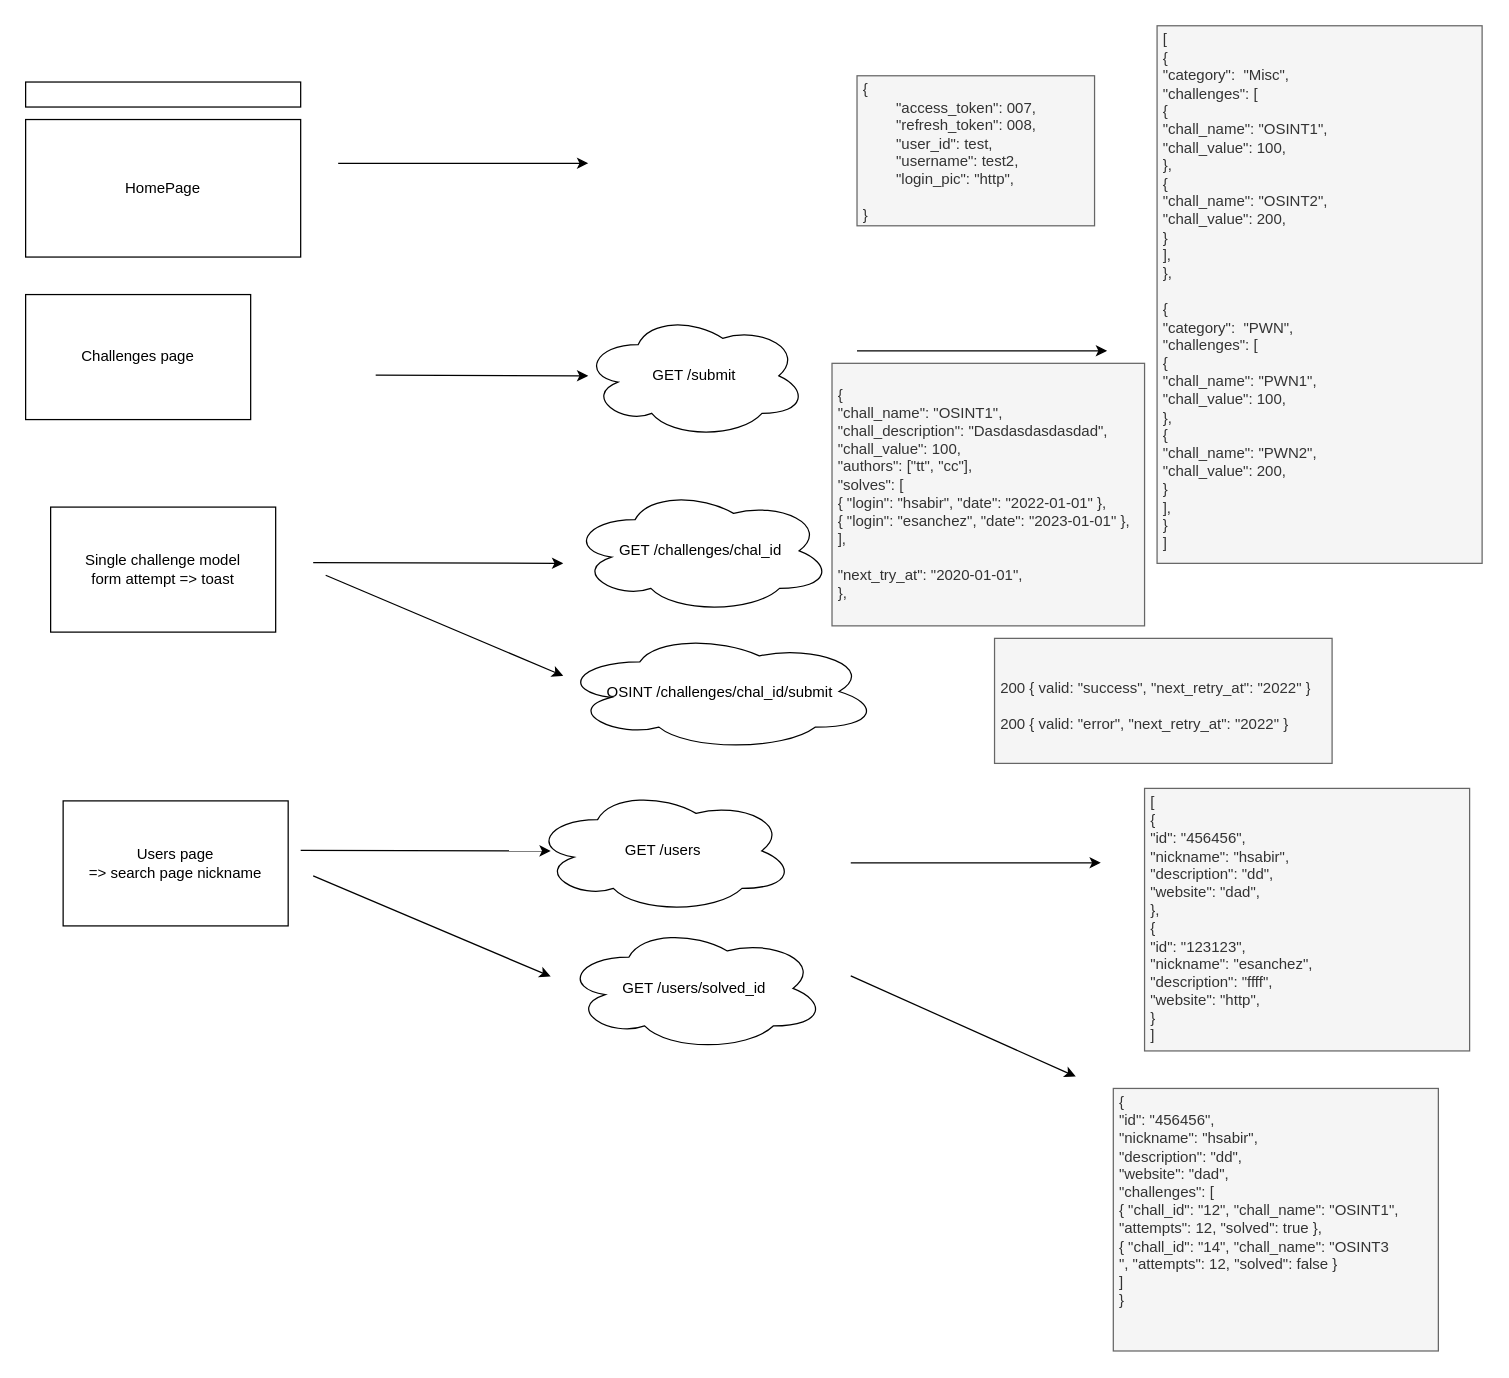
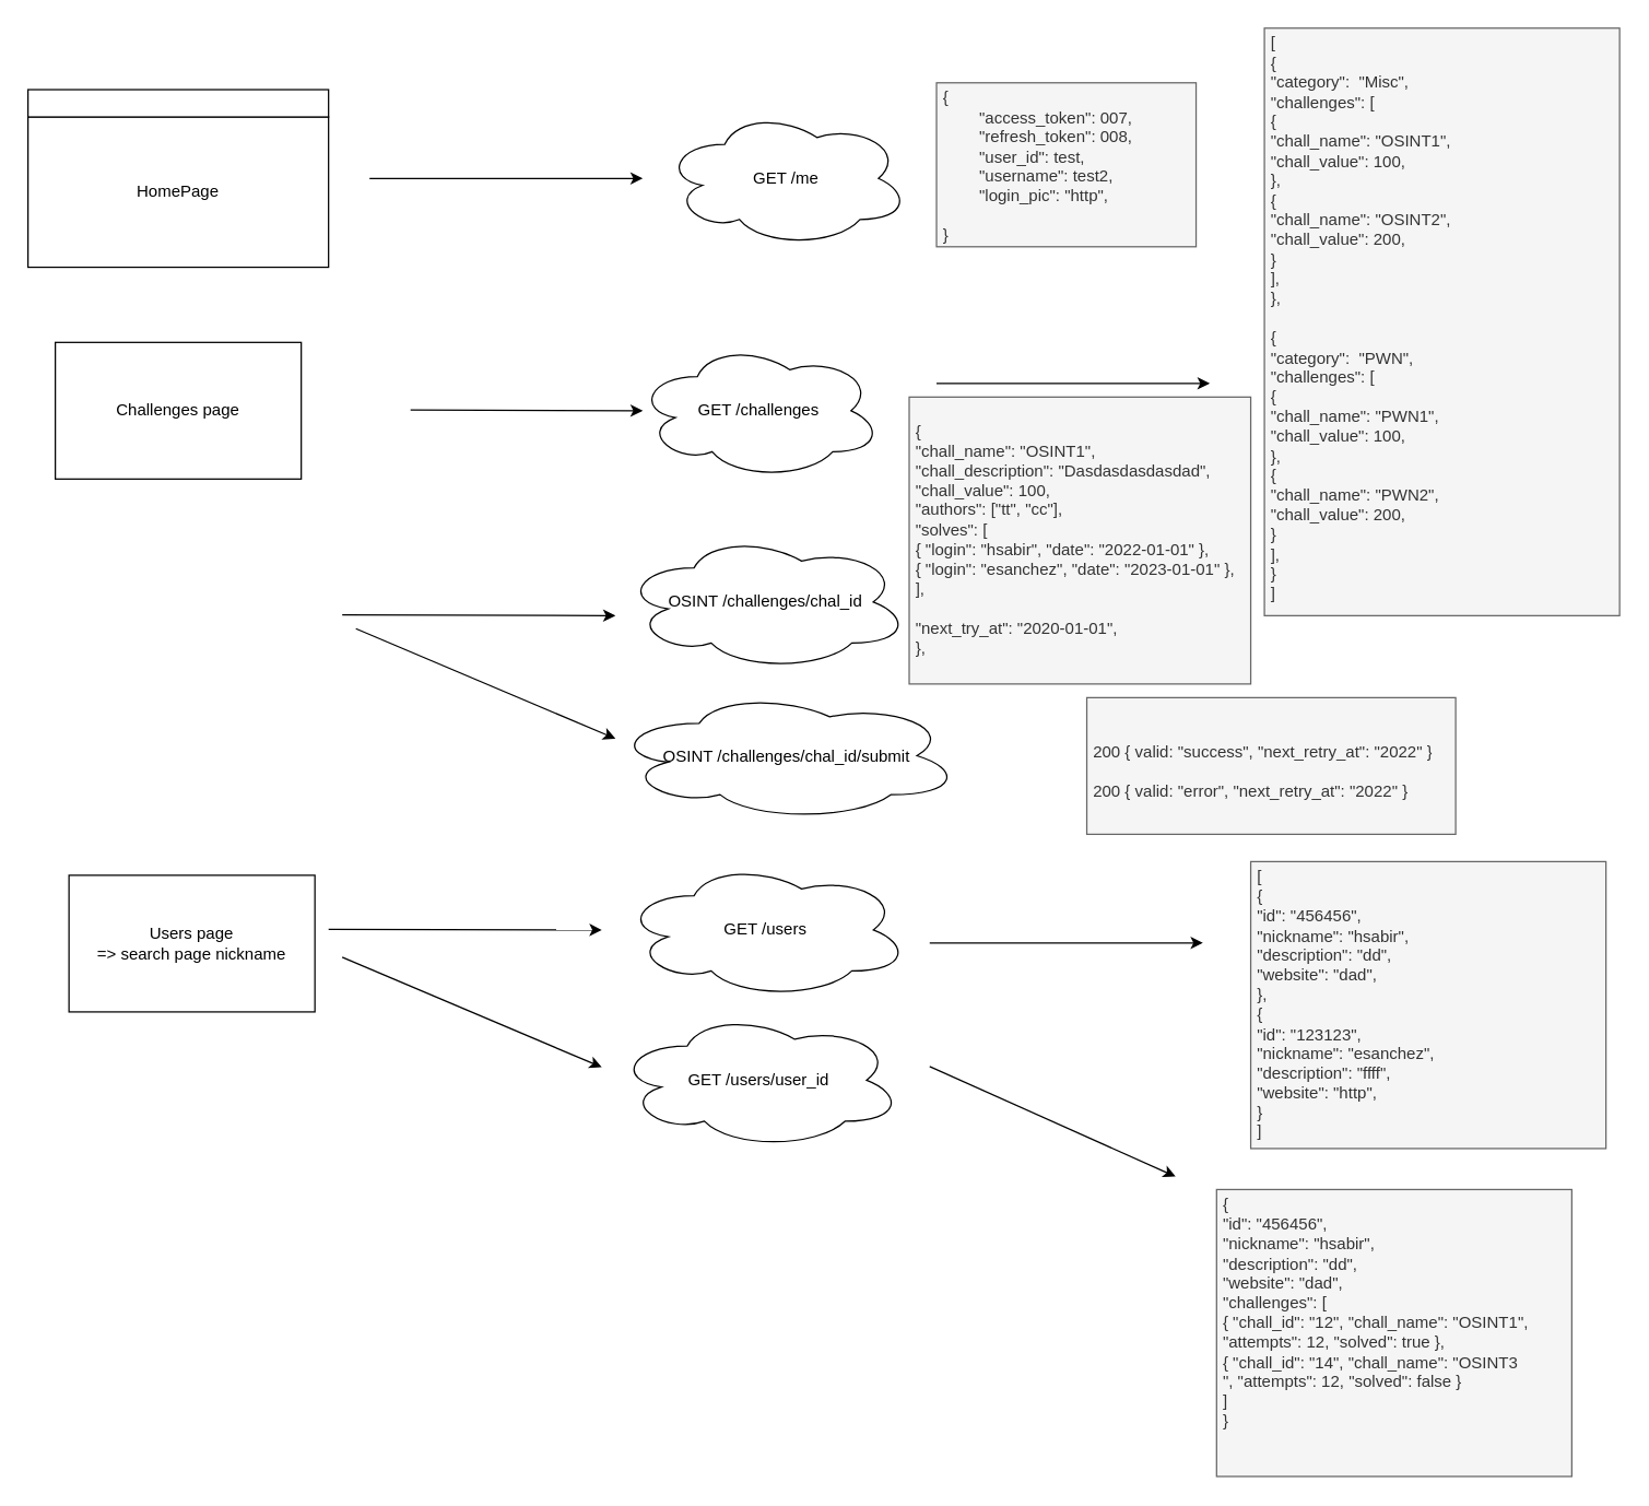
+ <mxCell id="5" value="&lt;div&gt;GET /me&lt;/div&gt;" style="ellipse;shape=cloud;whiteSpace=wrap;html=1;" vertex="1" parent="1"><mxGeometry x="485" y="80" width="180" height="100" as="geometry" /></mxCell>
- <mxCell id="2" value="&lt;div&gt;HomePage&lt;/div&gt;" style="rounded=0;whiteSpace=wrap;html=1;" vertex="1" parent="1"><mxGeometry x="20" y="95" width="220" height="110" as="geometry" /></mxCell>
+ <mxCell id="2" value="&lt;div&gt;HomePage&lt;/div&gt;" style="rounded=0;whiteSpace=wrap;html=1;" vertex="1" parent="1"><mxGeometry x="20" y="85" width="220" height="110" as="geometry" /></mxCell>
- <mxCell id="7" value="Challenges page" style="rounded=0;whiteSpace=wrap;html=1;" vertex="1" parent="1"><mxGeometry x="20" y="235" width="180" height="100" as="geometry" /></mxCell>
+ <mxCell id="7" value="Challenges page" style="rounded=0;whiteSpace=wrap;html=1;" vertex="1" parent="1"><mxGeometry x="40" y="250" width="180" height="100" as="geometry" /></mxCell>
- <mxCell id="9" value="&lt;div&gt;GET /submit&lt;/div&gt;" style="ellipse;shape=cloud;whiteSpace=wrap;html=1;" vertex="1" parent="1"><mxGeometry x="465" y="250" width="180" height="100" as="geometry" /></mxCell>
+ <mxCell id="9" value="&lt;div&gt;GET /challenges&lt;/div&gt;" style="ellipse;shape=cloud;whiteSpace=wrap;html=1;" vertex="1" parent="1"><mxGeometry x="465" y="250" width="180" height="100" as="geometry" /></mxCell>
- <mxCell id="12" value="&lt;div&gt;GET /challenges/chal_id&lt;/div&gt;" style="ellipse;shape=cloud;whiteSpace=wrap;html=1;" vertex="1" parent="1"><mxGeometry x="455" y="390" width="210" height="100" as="geometry" /></mxCell>
+ <mxCell id="12" value="&lt;div&gt;OSINT /challenges/chal_id&lt;/div&gt;" style="ellipse;shape=cloud;whiteSpace=wrap;html=1;" vertex="1" parent="1"><mxGeometry x="455" y="390" width="210" height="100" as="geometry" /></mxCell>
- <mxCell id="11" value="&lt;div&gt;Single challenge model&lt;/div&gt;&lt;div&gt;form attempt =&amp;gt; toast&lt;br&gt;&lt;/div&gt;" style="rounded=0;whiteSpace=wrap;html=1;" vertex="1" parent="1"><mxGeometry x="40" y="405" width="180" height="100" as="geometry" /></mxCell>
- <mxCell id="20" value="&lt;div&gt;GET /users&lt;/div&gt;" style="ellipse;shape=cloud;whiteSpace=wrap;html=1;" vertex="1" parent="1"><mxGeometry x="425" y="630" width="210" height="100" as="geometry" /></mxCell>
+ <mxCell id="20" value="&lt;div&gt;GET /users&lt;/div&gt;" style="ellipse;shape=cloud;whiteSpace=wrap;html=1;" vertex="1" parent="1"><mxGeometry x="455" y="630" width="210" height="100" as="geometry" /></mxCell>
- <mxCell id="23" value="&lt;div&gt;GET /users/solved_id&lt;/div&gt;" style="ellipse;shape=cloud;whiteSpace=wrap;html=1;" vertex="1" parent="1"><mxGeometry x="450" y="740" width="210" height="100" as="geometry" /></mxCell>
+ <mxCell id="23" value="&lt;div&gt;GET /users/user_id&lt;/div&gt;" style="ellipse;shape=cloud;whiteSpace=wrap;html=1;" vertex="1" parent="1"><mxGeometry x="450" y="740" width="210" height="100" as="geometry" /></mxCell>
